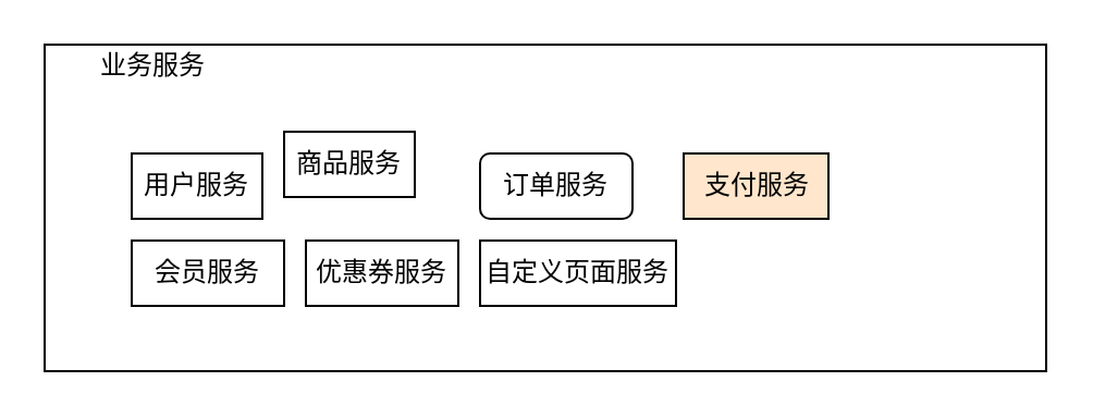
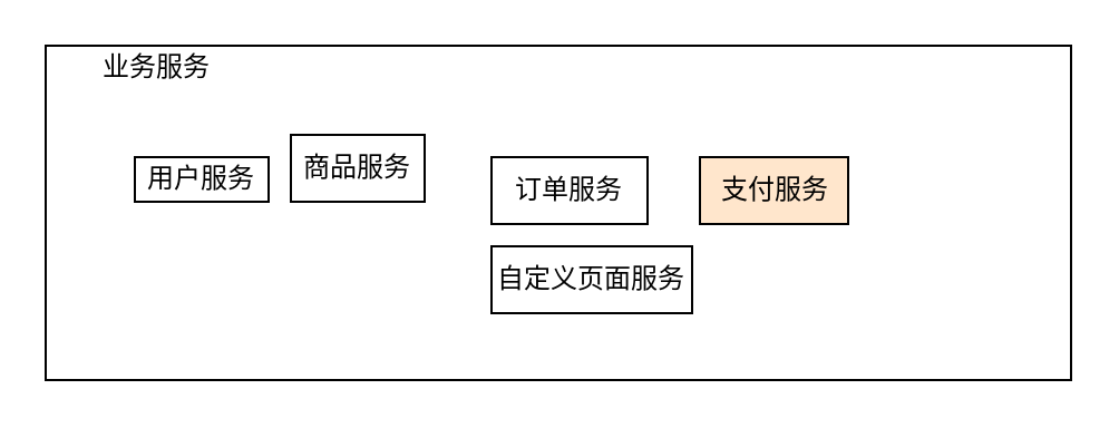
- <mxCell id="3" value="用户服务" style="rounded=0;whiteSpace=wrap;html=1;" parent="1" vertex="1"><mxGeometry x="60" y="70" width="60" height="30" as="geometry" /></mxCell>
+ <mxCell id="3" value="用户服务" style="rounded=0;whiteSpace=wrap;html=1;" parent="1" vertex="1"><mxGeometry x="60" y="70" width="60" height="20" as="geometry" /></mxCell>
- <mxCell id="4" value="订单服务" style="whiteSpace=wrap;html=1;rounded=1;" parent="1" vertex="1"><mxGeometry x="220" y="70" width="70" height="30" as="geometry" /></mxCell>
+ <mxCell id="4" value="订单服务" style="rounded=0;whiteSpace=wrap;html=1;" parent="1" vertex="1"><mxGeometry x="220" y="70" width="70" height="30" as="geometry" /></mxCell>
- <mxCell id="8" value="会员服务" style="rounded=0;whiteSpace=wrap;html=1;" parent="1" vertex="1"><mxGeometry x="60" y="110" width="70" height="30" as="geometry" /></mxCell>
- <mxCell id="5" value="优惠券服务" style="rounded=0;whiteSpace=wrap;html=1;" parent="1" vertex="1"><mxGeometry x="140" y="110" width="70" height="30" as="geometry" /></mxCell>
